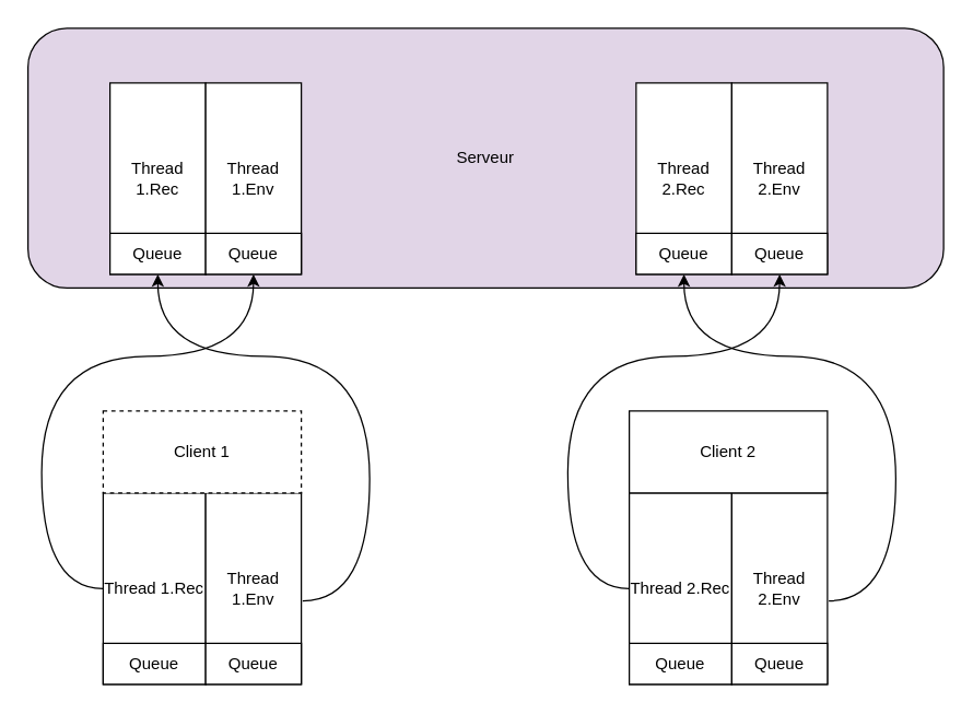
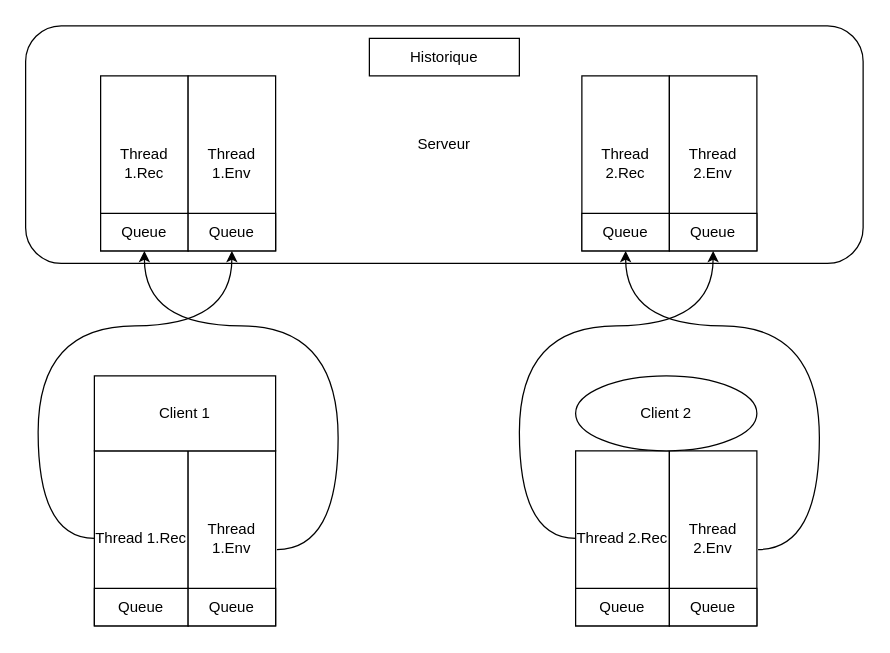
+ <mxCell id="3" value="Historique" style="rounded=0;whiteSpace=wrap;html=1;" vertex="1" parent="1"><mxGeometry x="295" y="30" width="120" height="30" as="geometry" /></mxCell>
- <mxCell id="2" value="Serveur" style="rounded=1;whiteSpace=wrap;html=1;fillColor=#e1d5e7;" vertex="1" parent="1"><mxGeometry x="20" y="20" width="670" height="190" as="geometry" /></mxCell>
+ <mxCell id="2" value="Serveur" style="rounded=1;whiteSpace=wrap;html=1;" vertex="1" parent="1"><mxGeometry x="20" y="20" width="670" height="190" as="geometry" /></mxCell>
- <mxCell id="12" value="Client 1" style="rounded=0;whiteSpace=wrap;html=1;dashed=1;" vertex="1" parent="1"><mxGeometry x="75" y="300" width="145" height="60" as="geometry" /></mxCell>
+ <mxCell id="12" value="Client 1" style="rounded=0;whiteSpace=wrap;html=1;" vertex="1" parent="1"><mxGeometry x="75" y="300" width="145" height="60" as="geometry" /></mxCell>
- <mxCell id="23" value="Client 2" style="rounded=0;whiteSpace=wrap;html=1;" vertex="1" parent="1"><mxGeometry x="460" y="300" width="145" height="60" as="geometry" /></mxCell>
+ <mxCell id="23" value="Client 2" style="ellipse;whiteSpace=wrap;html=1;" vertex="1" parent="1"><mxGeometry x="460" y="300" width="145" height="60" as="geometry" /></mxCell>
